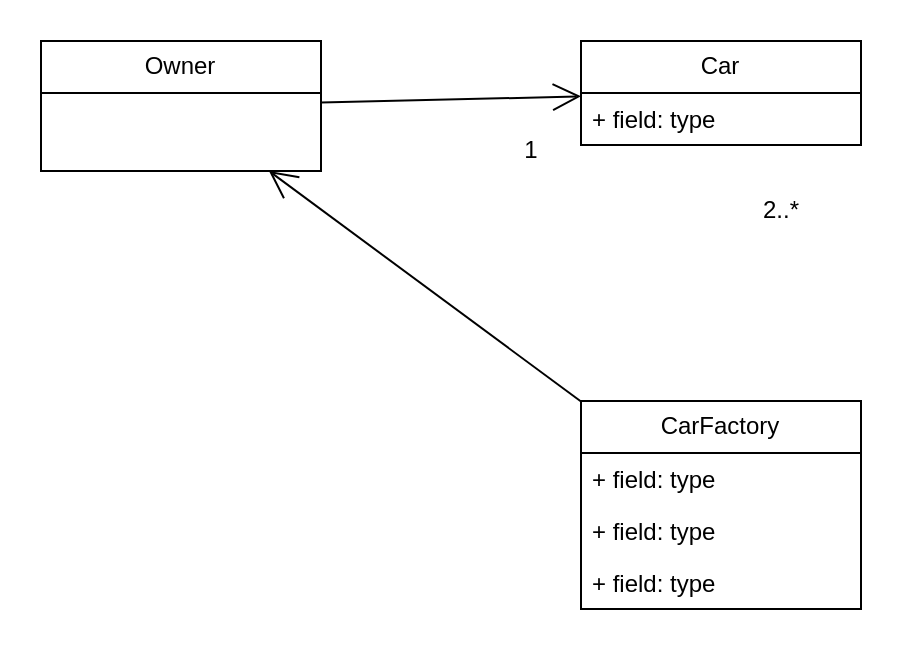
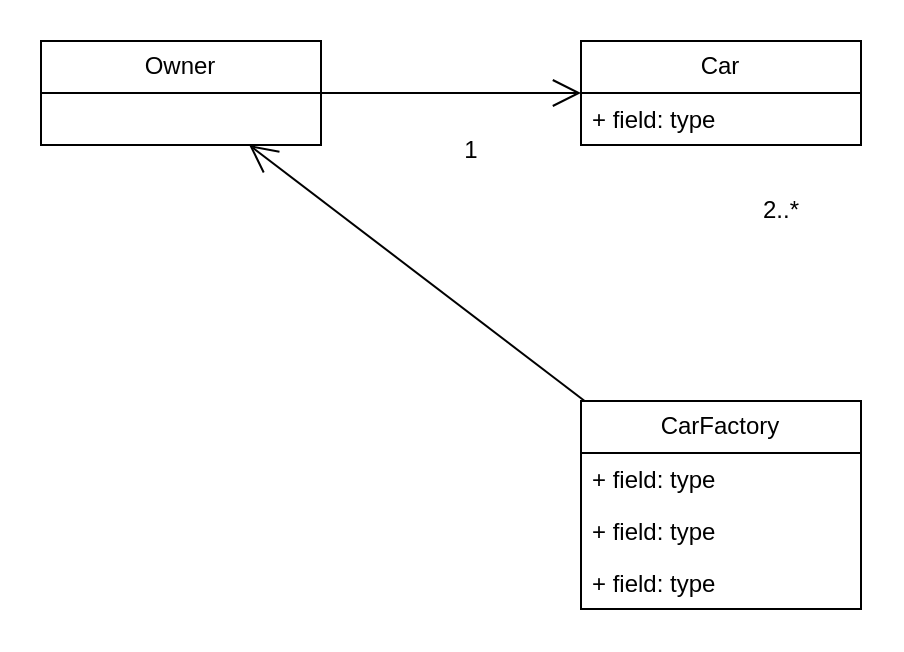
- <mxCell id="2" value="Owner" style="swimlane;fontStyle=0;childLayout=stackLayout;horizontal=1;startSize=26;fillColor=none;horizontalStack=0;resizeParent=1;resizeParentMax=0;resizeLast=0;collapsible=1;marginBottom=0;whiteSpace=wrap;html=1;" vertex="1" parent="1"><mxGeometry x="20" y="20" width="140" height="65" as="geometry" /></mxCell>
+ <mxCell id="2" value="Owner" style="swimlane;fontStyle=0;childLayout=stackLayout;horizontal=1;startSize=26;fillColor=none;horizontalStack=0;resizeParent=1;resizeParentMax=0;resizeLast=0;collapsible=1;marginBottom=0;whiteSpace=wrap;html=1;" vertex="1" parent="1"><mxGeometry x="20" y="20" width="140" height="52" as="geometry" /></mxCell>
- <mxCell id="6" value="1" style="text;html=1;align=center;verticalAlign=middle;resizable=0;points=[];autosize=1;strokeColor=none;fillColor=none;" vertex="1" parent="1"><mxGeometry x="250" y="60" width="30" height="30" as="geometry" /></mxCell>
+ <mxCell id="6" value="1" style="text;html=1;align=center;verticalAlign=middle;resizable=0;points=[];autosize=1;strokeColor=none;fillColor=none;" vertex="1" parent="1"><mxGeometry x="220" y="60" width="30" height="30" as="geometry" /></mxCell>
